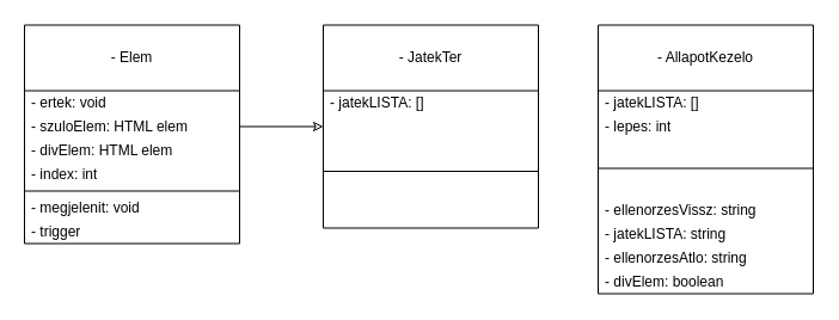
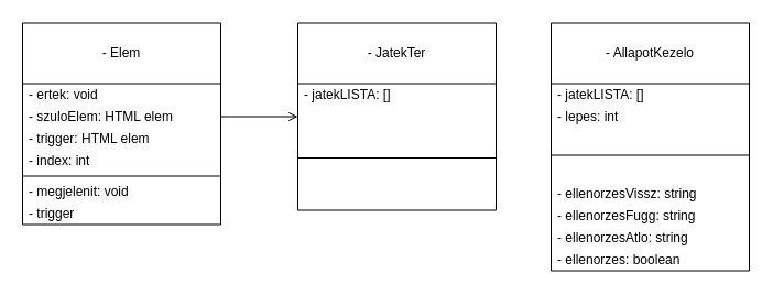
- <mxCell id="21" style="edgeStyle=orthogonalEdgeStyle;rounded=0;orthogonalLoop=1;jettySize=auto;html=1;exitX=1;exitY=0.5;exitDx=0;exitDy=0;entryX=0;entryY=0.5;entryDx=0;entryDy=0;endArrow=classic;endFill=0;" edge="1" parent="1" source="4" target="10"><mxGeometry relative="1" as="geometry" /></mxCell>
+ <mxCell id="21" style="edgeStyle=orthogonalEdgeStyle;rounded=0;orthogonalLoop=1;jettySize=auto;html=1;exitX=1;exitY=0.5;exitDx=0;exitDy=0;entryX=0;entryY=0.5;entryDx=0;entryDy=0;endArrow=open;endFill=0;" edge="1" parent="1" source="4" target="10"><mxGeometry relative="1" as="geometry" /></mxCell>
- <mxCell id="5" value="- divElem: HTML elem" style="text;html=1;strokeColor=none;fillColor=none;align=left;verticalAlign=middle;spacingLeft=4;spacingRight=4;overflow=hidden;rotatable=0;points=[[0,0.5],[1,0.5]];portConstraint=eastwest;fontColor=#030303;whiteSpace=wrap;textShadow=0;" vertex="1" parent="2"><mxGeometry y="95" width="180" height="20" as="geometry" /></mxCell>
+ <mxCell id="5" value="- trigger: HTML elem" style="text;html=1;strokeColor=none;fillColor=none;align=left;verticalAlign=middle;spacingLeft=4;spacingRight=4;overflow=hidden;rotatable=0;points=[[0,0.5],[1,0.5]];portConstraint=eastwest;fontColor=#030303;whiteSpace=wrap;textShadow=0;" vertex="1" parent="2"><mxGeometry y="95" width="180" height="20" as="geometry" /></mxCell>
- <mxCell id="18" value="- jatekLISTA: string" style="text;html=1;strokeColor=none;fillColor=none;align=left;verticalAlign=middle;spacingLeft=4;spacingRight=4;overflow=hidden;rotatable=0;points=[[0,0.5],[1,0.5]];portConstraint=eastwest;whiteSpace=wrap;" vertex="1" parent="13"><mxGeometry y="165" width="180" height="20" as="geometry" /></mxCell>
+ <mxCell id="18" value="- ellenorzesFugg: string" style="text;html=1;strokeColor=none;fillColor=none;align=left;verticalAlign=middle;spacingLeft=4;spacingRight=4;overflow=hidden;rotatable=0;points=[[0,0.5],[1,0.5]];portConstraint=eastwest;whiteSpace=wrap;" vertex="1" parent="13"><mxGeometry y="165" width="180" height="20" as="geometry" /></mxCell>
- <mxCell id="20" value="- divElem: boolean" style="text;html=1;strokeColor=none;fillColor=none;align=left;verticalAlign=middle;spacingLeft=4;spacingRight=4;overflow=hidden;rotatable=0;points=[[0,0.5],[1,0.5]];portConstraint=eastwest;whiteSpace=wrap;" vertex="1" parent="13"><mxGeometry y="205" width="180" height="20" as="geometry" /></mxCell>
+ <mxCell id="20" value="- ellenorzes: boolean" style="text;html=1;strokeColor=none;fillColor=none;align=left;verticalAlign=middle;spacingLeft=4;spacingRight=4;overflow=hidden;rotatable=0;points=[[0,0.5],[1,0.5]];portConstraint=eastwest;whiteSpace=wrap;" vertex="1" parent="13"><mxGeometry y="205" width="180" height="20" as="geometry" /></mxCell>
